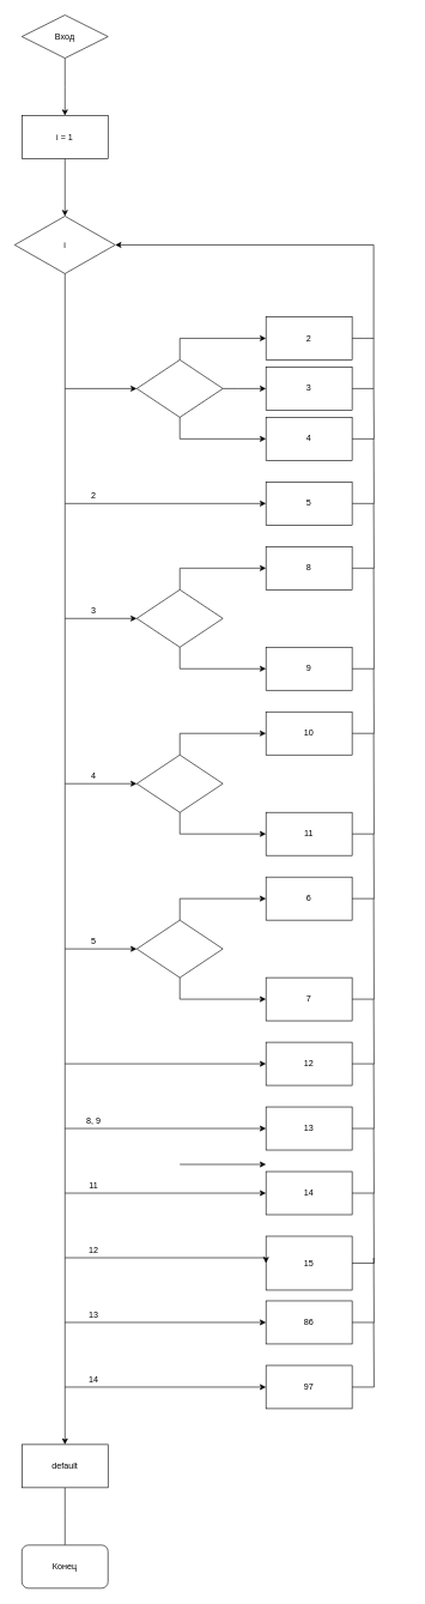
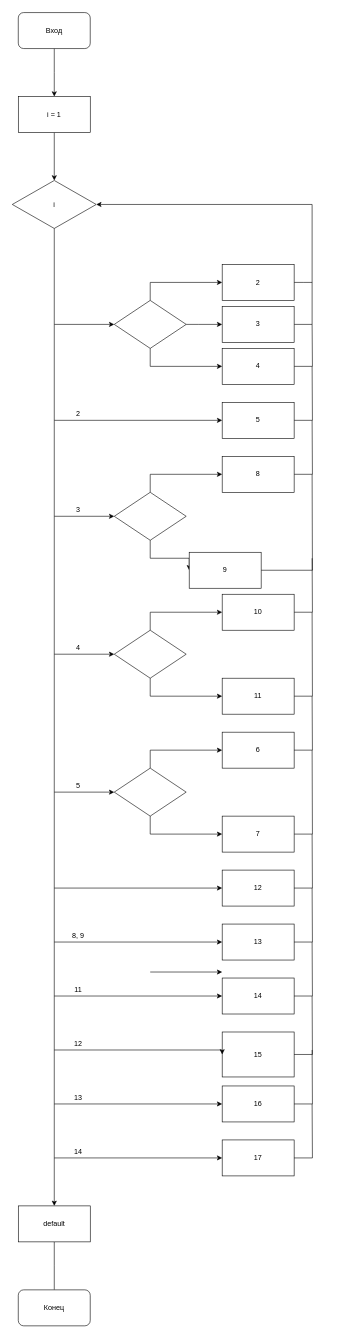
- <mxCell id="3" value="Вход" style="rhombus;whiteSpace=wrap;html=1;" parent="1" vertex="1"><mxGeometry x="30" y="20" width="120" height="60" as="geometry" /></mxCell>
+ <mxCell id="3" value="Вход" style="rounded=1;whiteSpace=wrap;html=1;" parent="1" vertex="1"><mxGeometry x="30" y="20" width="120" height="60" as="geometry" /></mxCell>
- <mxCell id="30" value="9" style="rounded=0;whiteSpace=wrap;html=1;" vertex="1" parent="1"><mxGeometry x="370" y="900" width="120" height="60" as="geometry" /></mxCell>
+ <mxCell id="30" value="9" style="rounded=0;whiteSpace=wrap;html=1;" vertex="1" parent="1"><mxGeometry x="315" y="920" width="120" height="60" as="geometry" /></mxCell>
- <mxCell id="67" value="86" style="rounded=0;whiteSpace=wrap;html=1;" vertex="1" parent="1"><mxGeometry x="370" y="1810" width="120" height="60" as="geometry" /></mxCell>
+ <mxCell id="67" value="16" style="rounded=0;whiteSpace=wrap;html=1;" vertex="1" parent="1"><mxGeometry x="370" y="1810" width="120" height="60" as="geometry" /></mxCell>
- <mxCell id="71" value="97" style="rounded=0;whiteSpace=wrap;html=1;" vertex="1" parent="1"><mxGeometry x="370" y="1900" width="120" height="60" as="geometry" /></mxCell>
+ <mxCell id="71" value="17" style="rounded=0;whiteSpace=wrap;html=1;" vertex="1" parent="1"><mxGeometry x="370" y="1900" width="120" height="60" as="geometry" /></mxCell>
